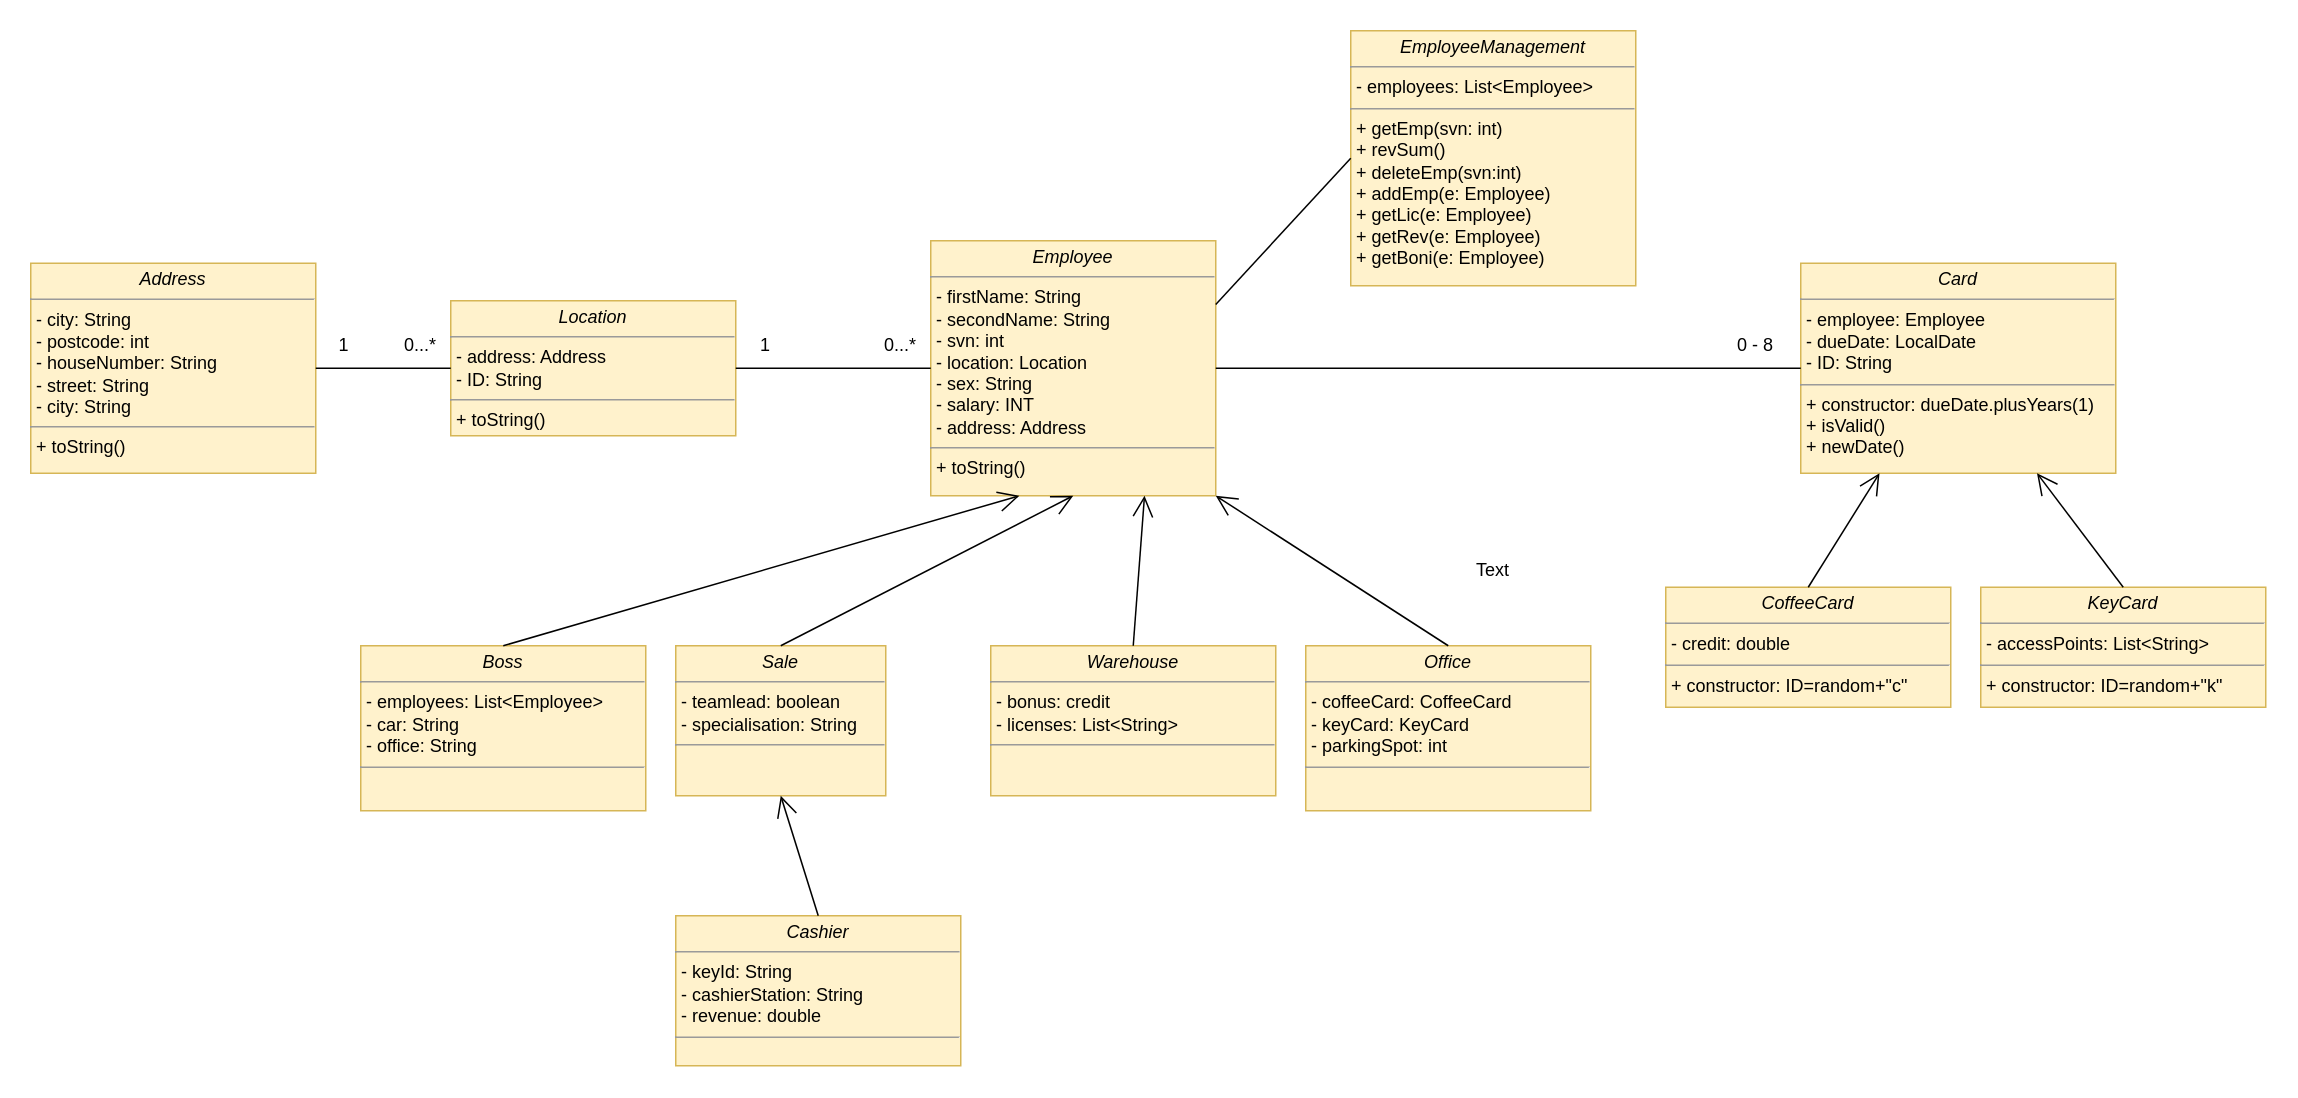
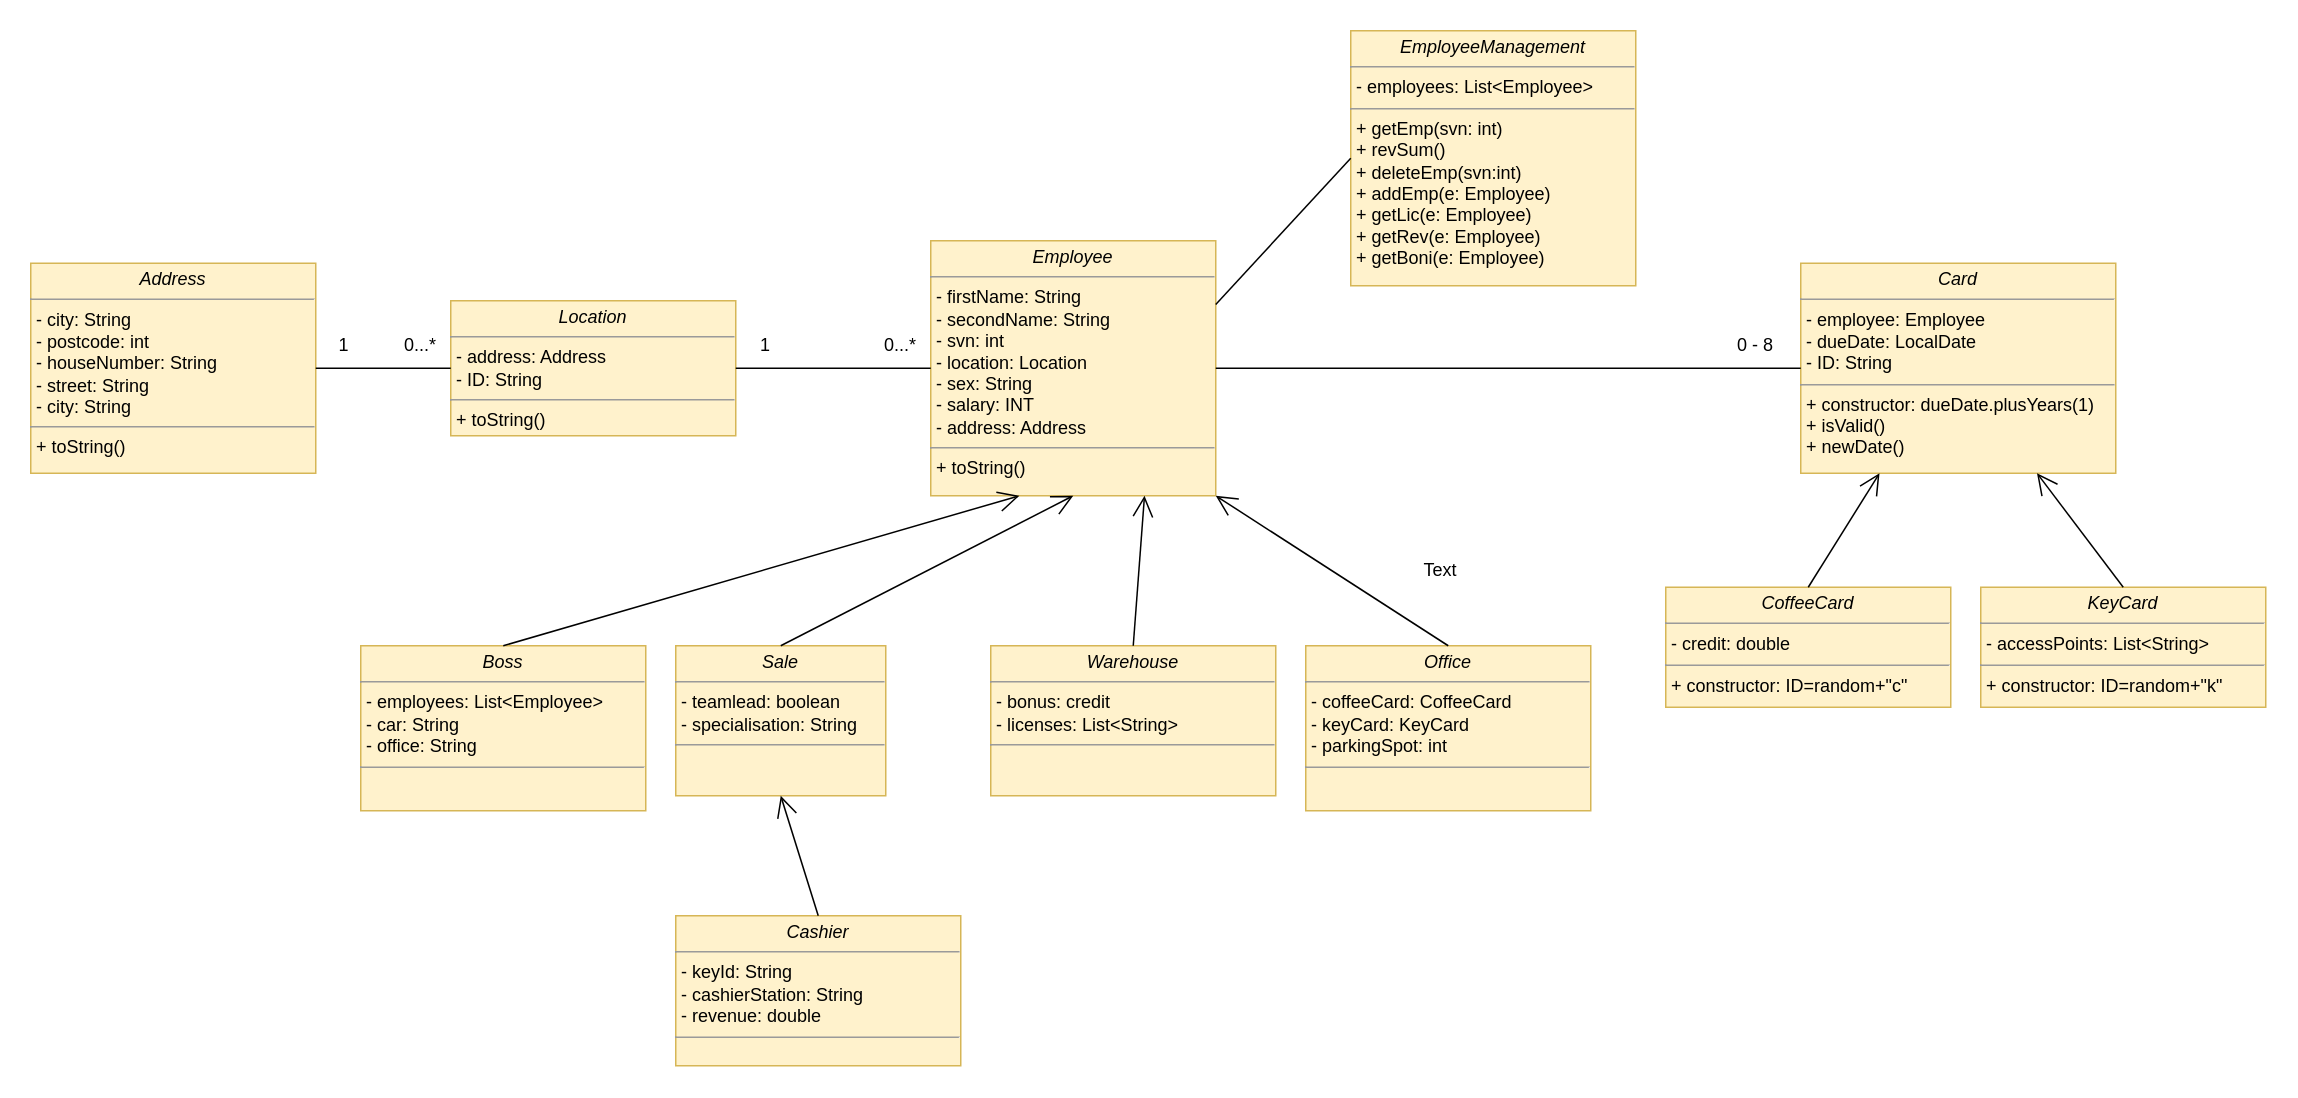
- <mxCell id="30" value="Text" style="text;html=1;strokeColor=none;fillColor=none;align=center;verticalAlign=middle;whiteSpace=wrap;rounded=0;" vertex="1" parent="1"><mxGeometry x="975" y="370" width="40" height="20" as="geometry" /></mxCell>
+ <mxCell id="30" value="Text" style="text;html=1;strokeColor=none;fillColor=none;align=center;verticalAlign=middle;whiteSpace=wrap;rounded=0;" vertex="1" parent="1"><mxGeometry x="940" y="370" width="40" height="20" as="geometry" /></mxCell>
